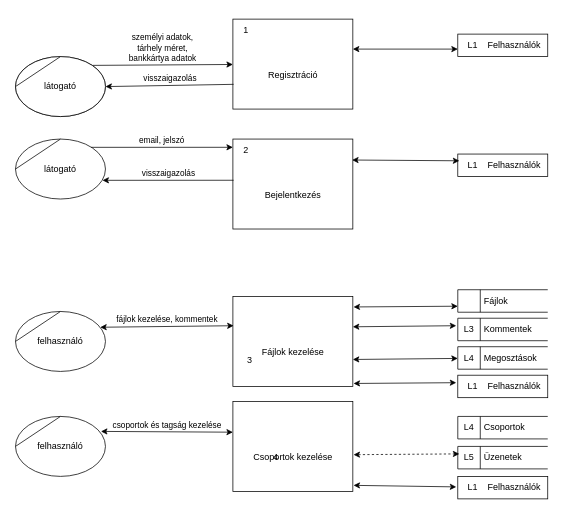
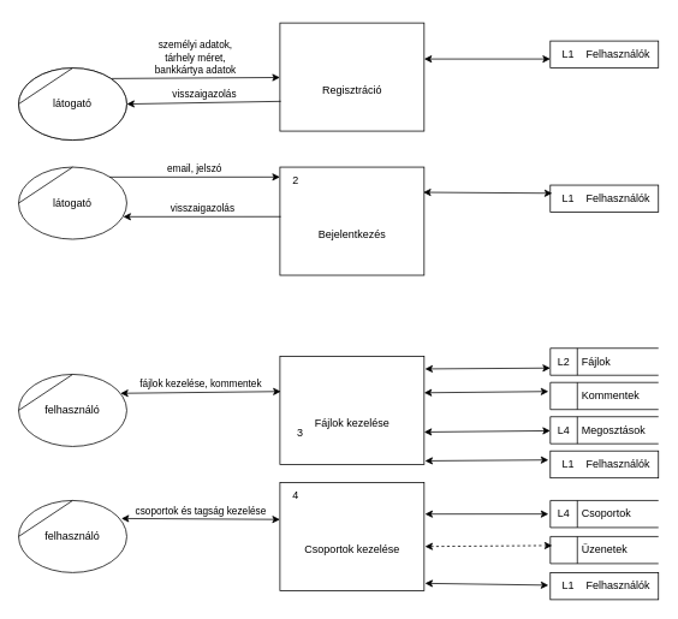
- <mxCell id="3" value="1" style="text;html=1;strokeColor=none;fillColor=none;align=center;verticalAlign=middle;whiteSpace=wrap;rounded=0;movable=0;resizable=0;rotatable=0;cloneable=0;deletable=0;connectable=0;allowArrows=0;pointerEvents=1;" vertex="1" parent="2"><mxGeometry width="35" height="30" as="geometry" /></mxCell>
+ <mxCell id="27" value="L2" style="text;html=1;strokeColor=none;fillColor=none;align=center;verticalAlign=middle;whiteSpace=wrap;rounded=0;movable=0;resizable=0;rotatable=0;cloneable=0;deletable=0;allowArrows=0;connectable=0;" vertex="1" parent="26"><mxGeometry width="30" height="30" as="geometry" /></mxCell>
- <mxCell id="30" value="L3" style="text;html=1;strokeColor=none;fillColor=none;align=center;verticalAlign=middle;whiteSpace=wrap;rounded=0;movable=0;resizable=0;rotatable=0;cloneable=0;deletable=0;allowArrows=0;connectable=0;" vertex="1" parent="29"><mxGeometry width="30" height="30" as="geometry" /></mxCell>
+ <mxCell id="47" value="" style="endArrow=classic;html=1;rounded=0;verticalAlign=bottom;startArrow=classic;startFill=1;exitX=1.006;exitY=0.292;exitDx=0;exitDy=0;exitPerimeter=0;entryX=-0.017;entryY=0.5;entryDx=0;entryDy=0;entryPerimeter=0;" edge="1" parent="1" source="35" target="40"><mxGeometry width="50" height="50" relative="1" as="geometry"><mxPoint x="490" y="499.04" as="sourcePoint" /><mxPoint x="630" y="498" as="targetPoint" /></mxGeometry></mxCell>
- <mxCell id="36" value="4" style="text;html=1;strokeColor=none;fillColor=none;align=center;verticalAlign=middle;whiteSpace=wrap;rounded=0;movable=0;resizable=0;rotatable=0;cloneable=0;deletable=0;connectable=0;allowArrows=0;pointerEvents=1;" vertex="1" parent="35"><mxGeometry x="40" y="60" width="35" height="30" as="geometry" /></mxCell>
+ <mxCell id="36" value="4" style="text;html=1;strokeColor=none;fillColor=none;align=center;verticalAlign=middle;whiteSpace=wrap;rounded=0;movable=0;resizable=0;rotatable=0;cloneable=0;deletable=0;connectable=0;allowArrows=0;pointerEvents=1;" vertex="1" parent="35"><mxGeometry width="35" height="30" as="geometry" /></mxCell>
- <mxCell id="51" value="L5" style="text;html=1;strokeColor=none;fillColor=none;align=center;verticalAlign=middle;whiteSpace=wrap;rounded=0;movable=0;resizable=0;rotatable=0;cloneable=0;deletable=0;allowArrows=0;connectable=0;" vertex="1" parent="50"><mxGeometry width="30" height="30" as="geometry" /></mxCell>
